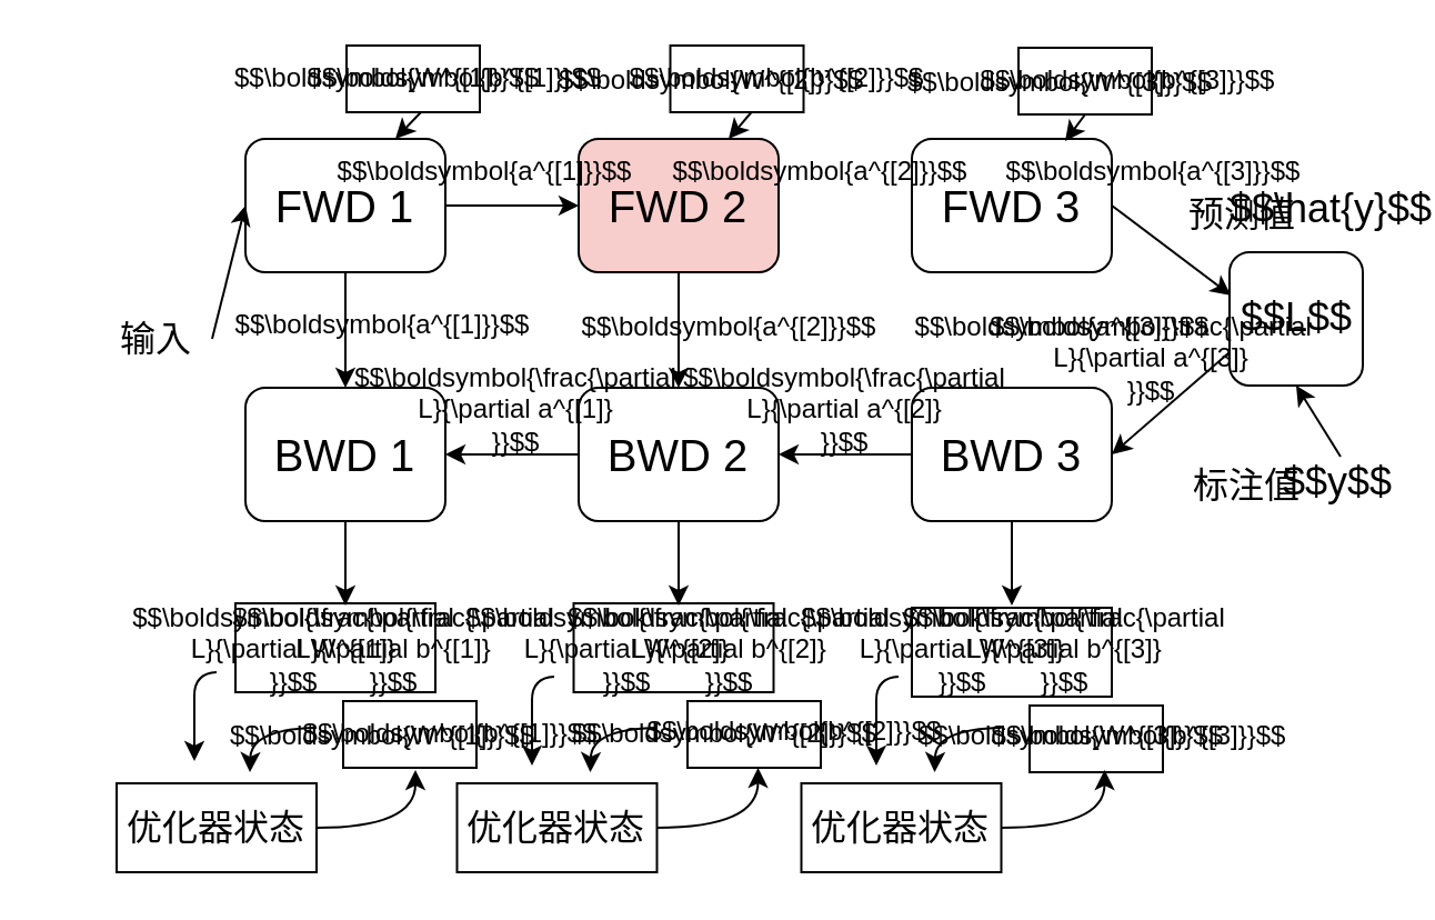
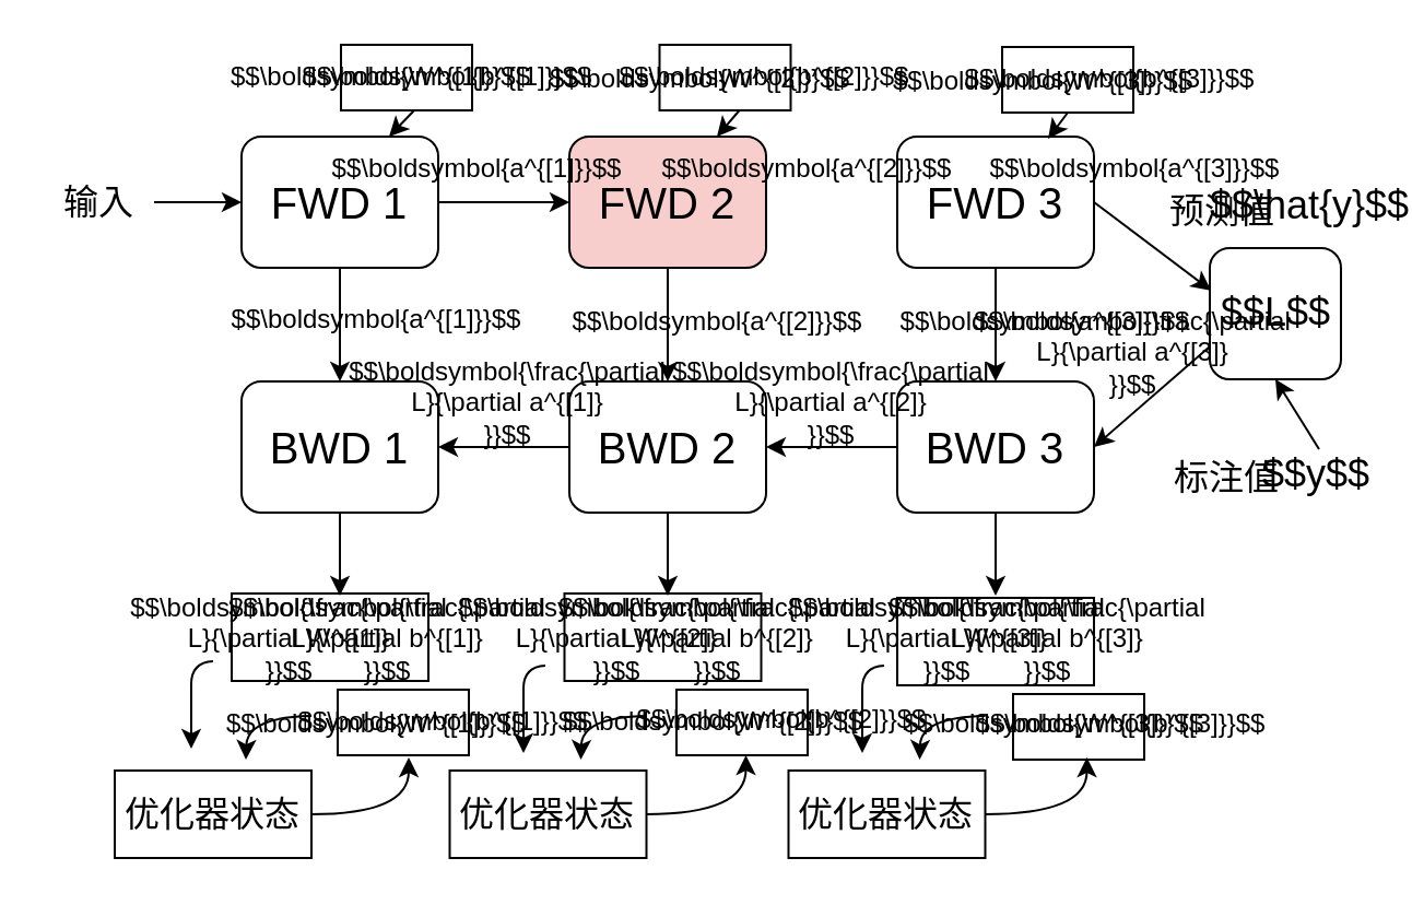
+ <mxCell id="13" style="edgeStyle=orthogonalEdgeStyle;rounded=0;orthogonalLoop=1;jettySize=auto;html=1;entryX=0.5;entryY=0;entryDx=0;entryDy=0;" parent="1" source="14" target="17" edge="1"><mxGeometry relative="1" as="geometry" /></mxCell>
- <mxCell id="56" value="&lt;font style=&quot;font-size: 16px;&quot;&gt;输入&lt;/font&gt;" style="text;html=1;strokeColor=none;fillColor=none;align=center;verticalAlign=middle;whiteSpace=wrap;rounded=0;" parent="1" vertex="1"><mxGeometry x="45" y="137" width="50" height="30" as="geometry" /></mxCell>
+ <mxCell id="56" value="&lt;font style=&quot;font-size: 16px;&quot;&gt;输入&lt;/font&gt;" style="text;html=1;strokeColor=none;fillColor=none;align=center;verticalAlign=middle;whiteSpace=wrap;rounded=0;" parent="1" vertex="1"><mxGeometry x="20" y="77" width="50" height="30" as="geometry" /></mxCell>
